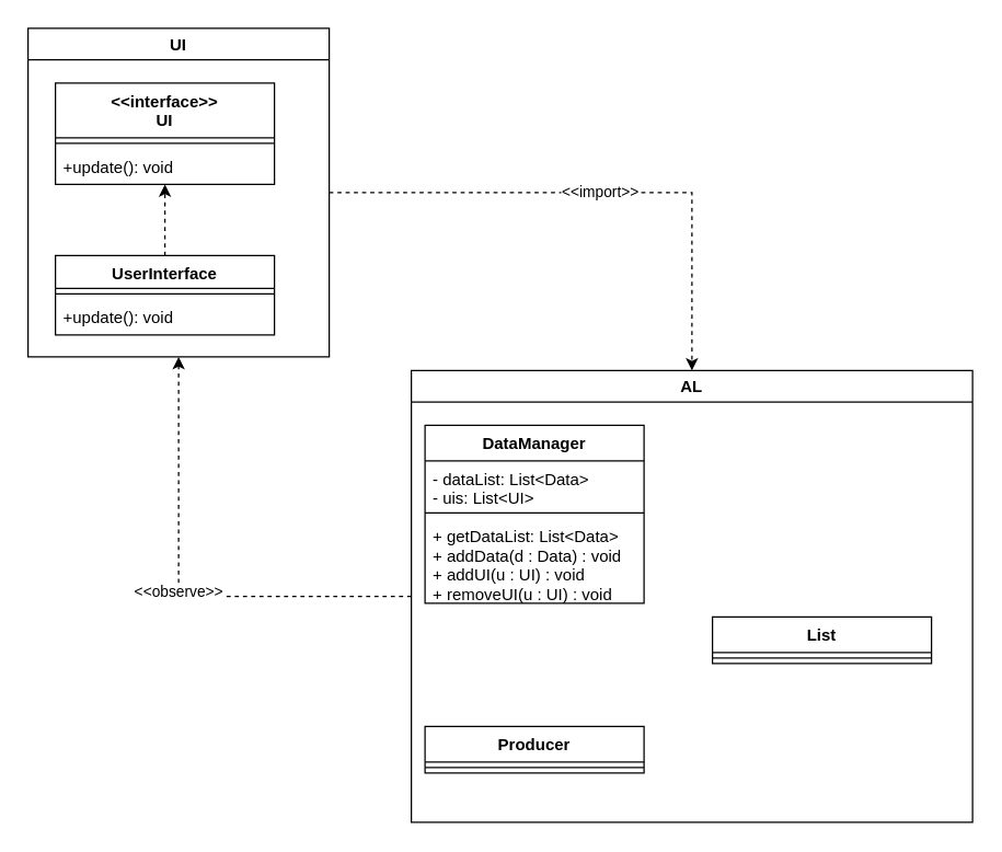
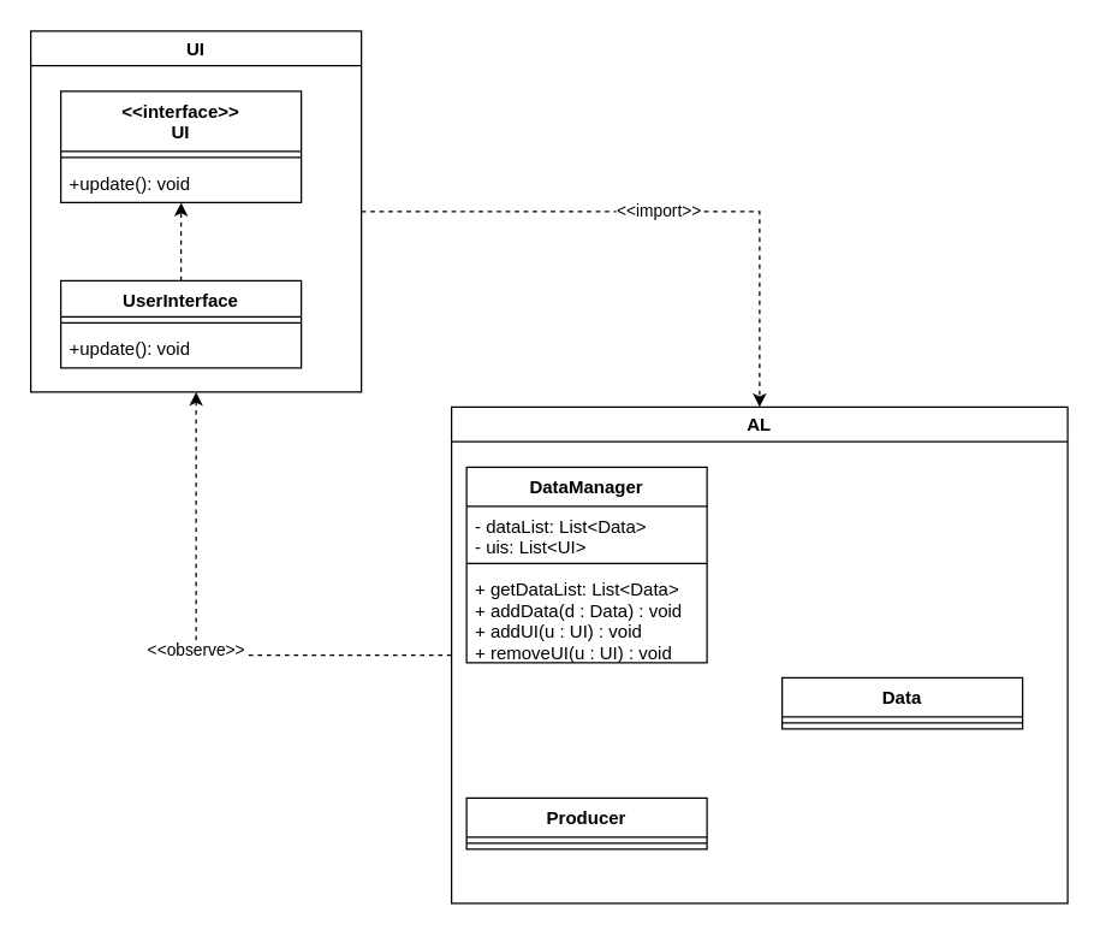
- <mxCell id="17" value="List" style="swimlane;fontStyle=1;align=center;verticalAlign=top;childLayout=stackLayout;horizontal=1;startSize=26;horizontalStack=0;resizeParent=1;resizeParentMax=0;resizeLast=0;collapsible=1;marginBottom=0;" vertex="1" parent="12"><mxGeometry x="220" y="180" width="160" height="34" as="geometry" /></mxCell>
+ <mxCell id="17" value="Data" style="swimlane;fontStyle=1;align=center;verticalAlign=top;childLayout=stackLayout;horizontal=1;startSize=26;horizontalStack=0;resizeParent=1;resizeParentMax=0;resizeLast=0;collapsible=1;marginBottom=0;" vertex="1" parent="12"><mxGeometry x="220" y="180" width="160" height="34" as="geometry" /></mxCell>
